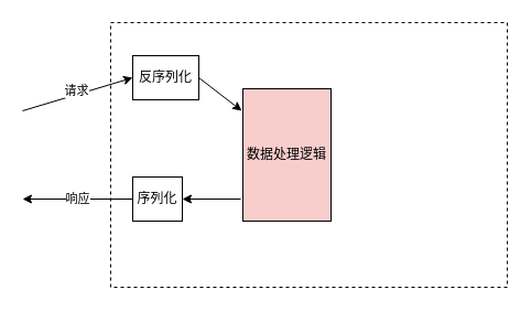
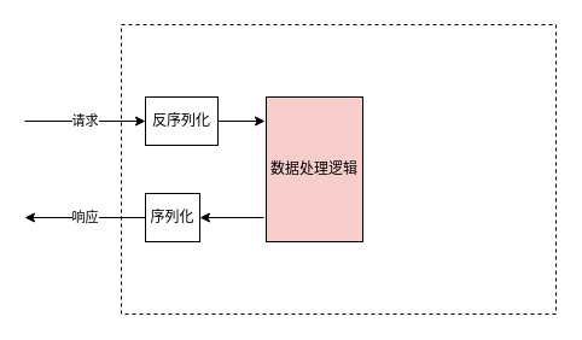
- <mxCell id="7" value="反序列化" style="rounded=0;whiteSpace=wrap;html=1;gradientColor=#ffffff;" vertex="1" parent="1"><mxGeometry x="120" y="50" width="60" height="40" as="geometry" /></mxCell>
+ <mxCell id="7" value="反序列化" style="rounded=0;whiteSpace=wrap;html=1;gradientColor=#ffffff;" vertex="1" parent="1"><mxGeometry x="120" y="80" width="60" height="40" as="geometry" /></mxCell>
